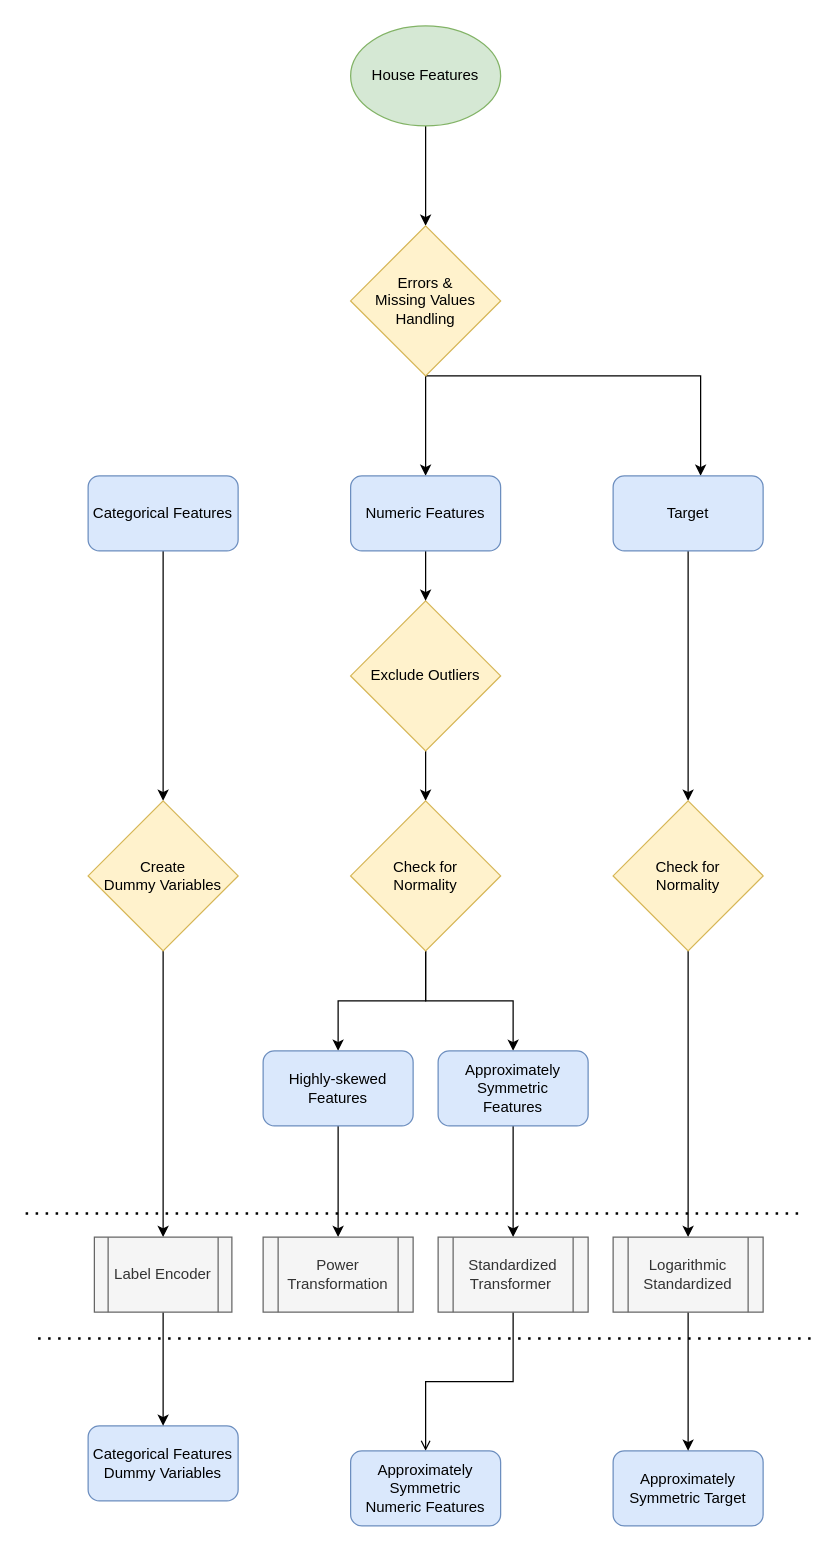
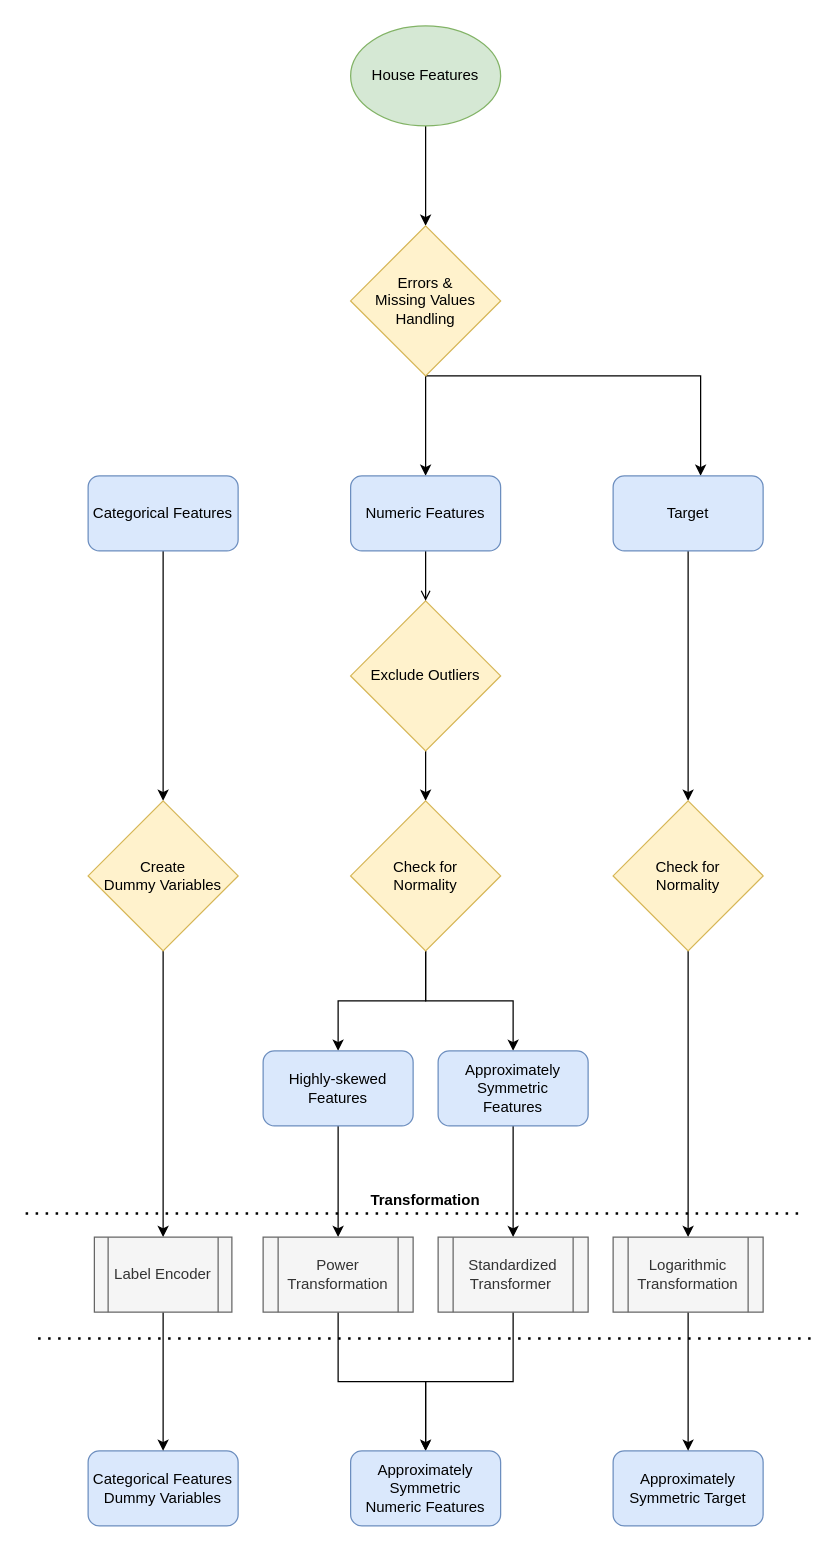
- <mxCell id="18" style="edgeStyle=orthogonalEdgeStyle;rounded=0;orthogonalLoop=1;jettySize=auto;html=1;" edge="1" parent="1" source="19" target="8"><mxGeometry relative="1" as="geometry" /></mxCell>
+ <mxCell id="18" style="edgeStyle=orthogonalEdgeStyle;rounded=0;orthogonalLoop=1;jettySize=auto;html=1;endArrow=open;" edge="1" parent="1" source="19" target="8"><mxGeometry relative="1" as="geometry" /></mxCell>
+ <mxCell id="30" value="&lt;b&gt;Transformation&lt;/b&gt;" style="text;html=1;strokeColor=none;fillColor=none;align=center;verticalAlign=middle;whiteSpace=wrap;rounded=0;" vertex="1" parent="1"><mxGeometry x="280" y="950" width="120" height="20" as="geometry" /></mxCell>
- <mxCell id="38" value="Logarithmic Standardized" style="shape=process;whiteSpace=wrap;html=1;backgroundOutline=1;fillColor=#f5f5f5;strokeColor=#666666;fontColor=#333333;" vertex="1" parent="1"><mxGeometry x="490" y="989" width="120" height="60" as="geometry" /></mxCell>
+ <mxCell id="38" value="Logarithmic Transformation" style="shape=process;whiteSpace=wrap;html=1;backgroundOutline=1;fillColor=#f5f5f5;strokeColor=#666666;fontColor=#333333;" vertex="1" parent="1"><mxGeometry x="490" y="989" width="120" height="60" as="geometry" /></mxCell>
+ <mxCell id="31" style="edgeStyle=orthogonalEdgeStyle;rounded=0;orthogonalLoop=1;jettySize=auto;html=1;" edge="1" parent="1" source="32" target="39"><mxGeometry relative="1" as="geometry" /></mxCell>
- <mxCell id="22" value="Categorical Features Dummy Variables" style="rounded=1;whiteSpace=wrap;html=1;fillColor=#dae8fc;strokeColor=#6c8ebf;" vertex="1" parent="1"><mxGeometry x="70" y="1140" width="120" height="60" as="geometry" /></mxCell>
+ <mxCell id="22" value="Categorical Features Dummy Variables" style="rounded=1;whiteSpace=wrap;html=1;fillColor=#dae8fc;strokeColor=#6c8ebf;" vertex="1" parent="1"><mxGeometry x="70" y="1160" width="120" height="60" as="geometry" /></mxCell>
